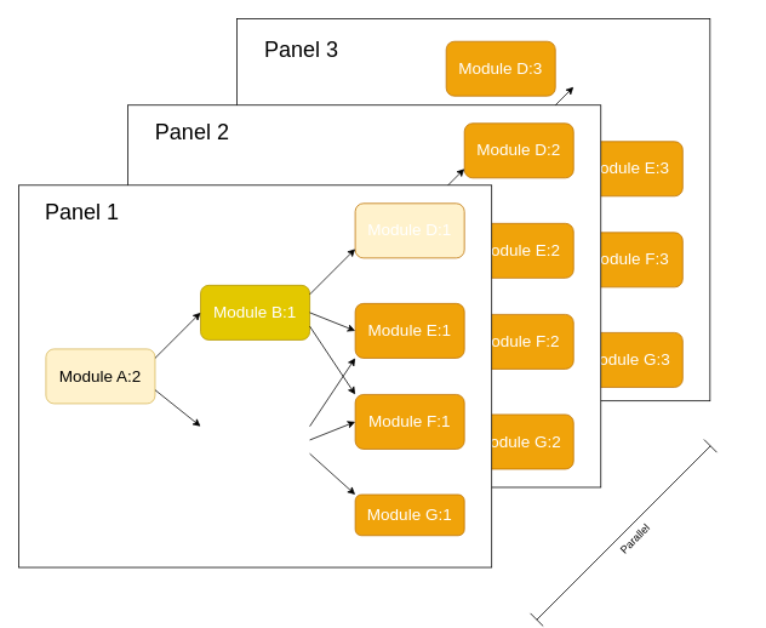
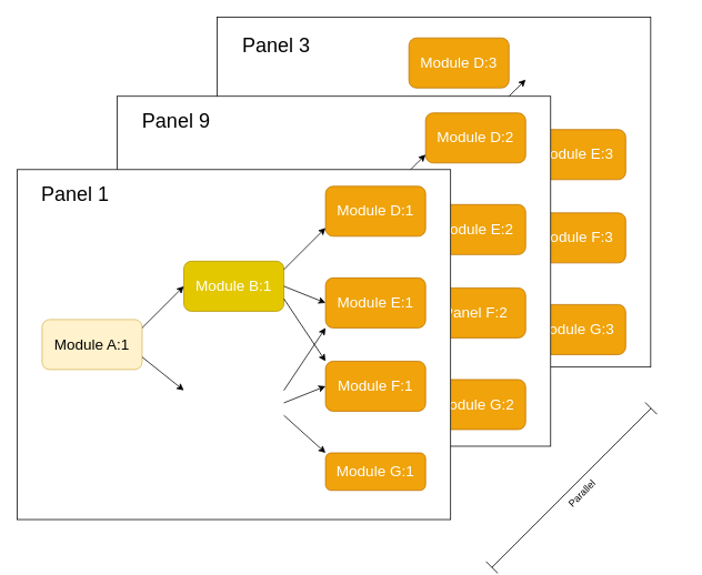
- <mxCell id="37" value="&lt;font style=&quot;font-size: 24px&quot;&gt;Panel 2&lt;/font&gt;" style="text;html=1;strokeColor=none;fillColor=none;align=center;verticalAlign=middle;whiteSpace=wrap;rounded=0;" vertex="1" parent="20"><mxGeometry x="11" y="20" width="120" height="20" as="geometry" /></mxCell>
+ <mxCell id="37" value="&lt;font style=&quot;font-size: 24px&quot;&gt;Panel 9&lt;/font&gt;" style="text;html=1;strokeColor=none;fillColor=none;align=center;verticalAlign=middle;whiteSpace=wrap;rounded=0;" vertex="1" parent="20"><mxGeometry x="11" y="20" width="120" height="20" as="geometry" /></mxCell>
- <mxCell id="45" value="&lt;font style=&quot;font-size: 18px&quot;&gt;Module D:1&lt;/font&gt;" style="whiteSpace=wrap;html=1;rounded=1;fillColor=#fff2cc;strokeColor=#BD7000;fontColor=#ffffff;" vertex="1" parent="38"><mxGeometry x="370" y="20" width="120" height="60" as="geometry" /></mxCell>
+ <mxCell id="45" value="&lt;font style=&quot;font-size: 18px&quot;&gt;Module D:1&lt;/font&gt;" style="whiteSpace=wrap;html=1;rounded=1;fillColor=#f0a30a;strokeColor=#BD7000;fontColor=#ffffff;" vertex="1" parent="38"><mxGeometry x="370" y="20" width="120" height="60" as="geometry" /></mxCell>
- <mxCell id="26" value="&lt;font style=&quot;font-size: 18px&quot;&gt;Module F:2&lt;/font&gt;" style="whiteSpace=wrap;html=1;rounded=1;fillColor=#f0a30a;strokeColor=#BD7000;fontColor=#ffffff;" vertex="1" parent="20"><mxGeometry x="370" y="230" width="120" height="60" as="geometry" /></mxCell>
+ <mxCell id="26" value="&lt;font style=&quot;font-size: 18px&quot;&gt;Panel F:2&lt;/font&gt;" style="whiteSpace=wrap;html=1;rounded=1;fillColor=#f0a30a;strokeColor=#BD7000;fontColor=#ffffff;" vertex="1" parent="20"><mxGeometry x="370" y="230" width="120" height="60" as="geometry" /></mxCell>
- <mxCell id="40" value="&lt;font style=&quot;font-size: 18px&quot;&gt;Module A:2&lt;/font&gt;" style="whiteSpace=wrap;html=1;rounded=1;fillColor=#fff2cc;strokeColor=#d6b656;" vertex="1" parent="38"><mxGeometry x="30" y="180" width="120" height="60" as="geometry" /></mxCell>
+ <mxCell id="40" value="&lt;font style=&quot;font-size: 18px&quot;&gt;Module A:1&lt;/font&gt;" style="whiteSpace=wrap;html=1;rounded=1;fillColor=#fff2cc;strokeColor=#d6b656;" vertex="1" parent="38"><mxGeometry x="30" y="180" width="120" height="60" as="geometry" /></mxCell>
